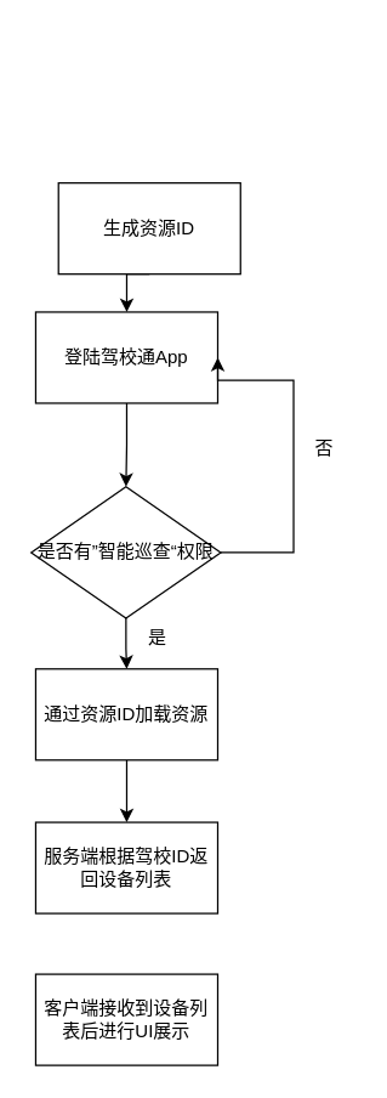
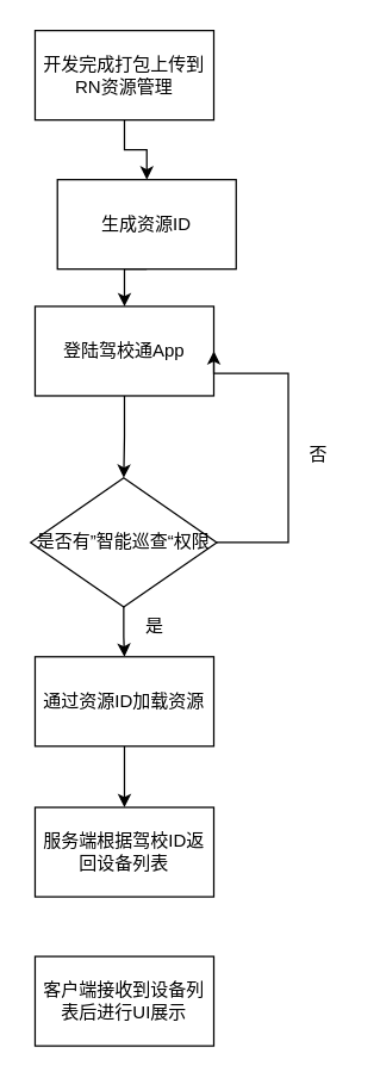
+ <mxCell id="8" value="开发完成打包上传到RN资源管理" style="rounded=0;whiteSpace=wrap;html=1;" vertex="1" parent="1"><mxGeometry x="23" y="20" width="120" height="60" as="geometry" /></mxCell>
+ <mxCell id="7" style="edgeStyle=orthogonalEdgeStyle;rounded=0;orthogonalLoop=1;jettySize=auto;html=1;exitX=0.5;exitY=1;exitDx=0;exitDy=0;entryX=0.5;entryY=0;entryDx=0;entryDy=0;" edge="1" parent="1" source="8" target="10"><mxGeometry relative="1" as="geometry" /></mxCell>
- <mxCell id="14" value="否" style="text;html=1;align=center;verticalAlign=middle;resizable=0;points=[];autosize=1;strokeColor=none;fillColor=none;" vertex="1" parent="1"><mxGeometry x="193" y="280" width="40" height="30" as="geometry" /></mxCell>
+ <mxCell id="14" value="否" style="text;html=1;align=center;verticalAlign=middle;resizable=0;points=[];autosize=1;strokeColor=none;fillColor=none;" vertex="1" parent="1"><mxGeometry x="193" y="290" width="40" height="30" as="geometry" /></mxCell>
